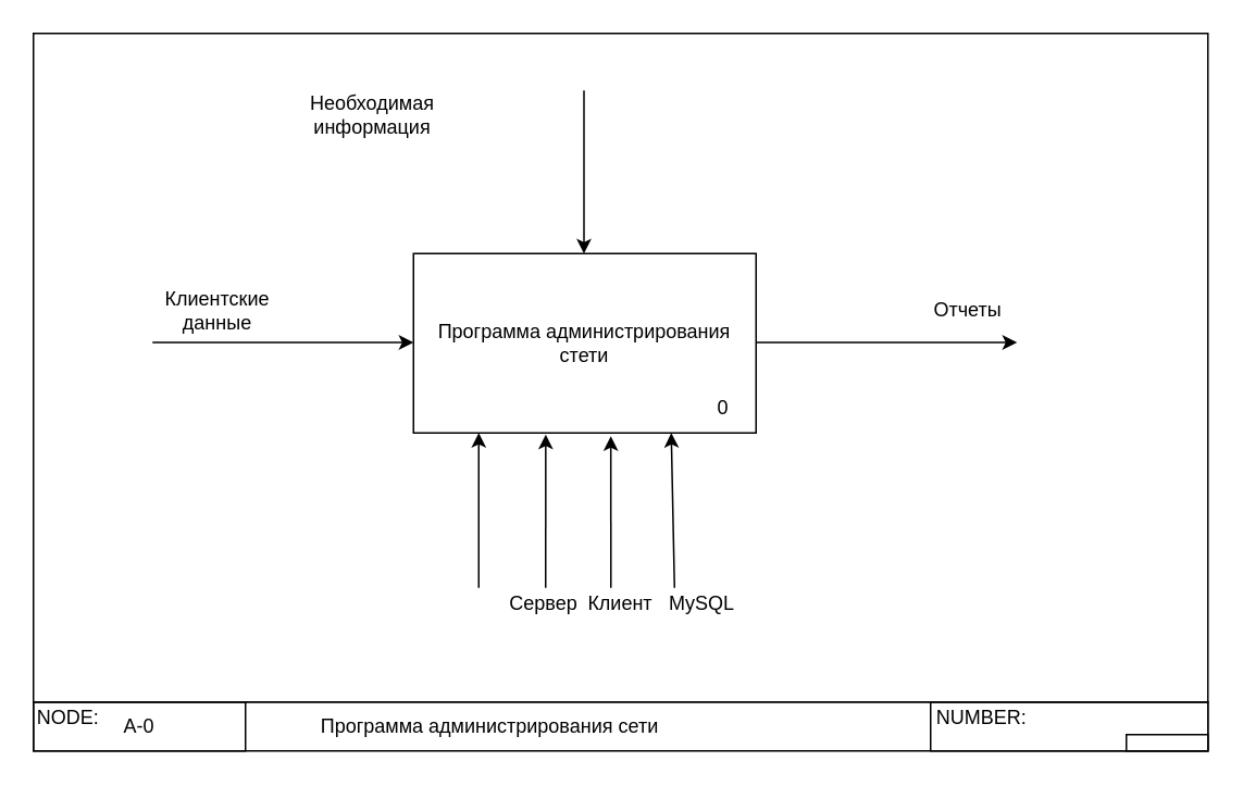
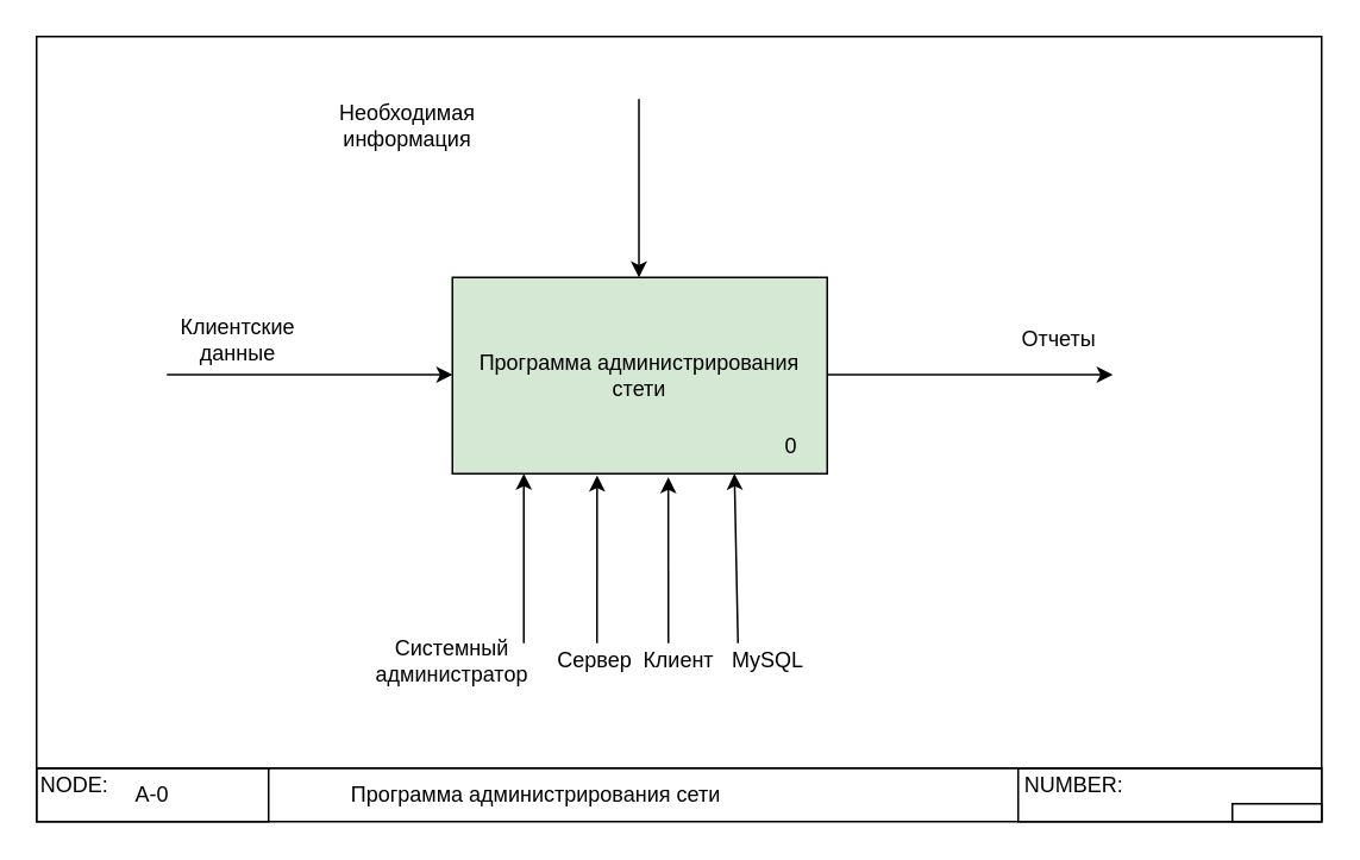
- <mxCell id="2" value="Программа администрирования стети" style="rounded=0;whiteSpace=wrap;html=1;" parent="1" vertex="1"><mxGeometry x="253" y="155" width="210" height="110" as="geometry" /></mxCell>
+ <mxCell id="2" value="Программа администрирования стети" style="rounded=0;whiteSpace=wrap;html=1;fillColor=#d5e8d4;" parent="1" vertex="1"><mxGeometry x="253" y="155" width="210" height="110" as="geometry" /></mxCell>
+ <mxCell id="11" value="Системный администратор" style="text;html=1;strokeColor=none;fillColor=none;align=center;verticalAlign=middle;whiteSpace=wrap;rounded=0;" parent="1" vertex="1"><mxGeometry x="233" y="360" width="40" height="20" as="geometry" /></mxCell>
